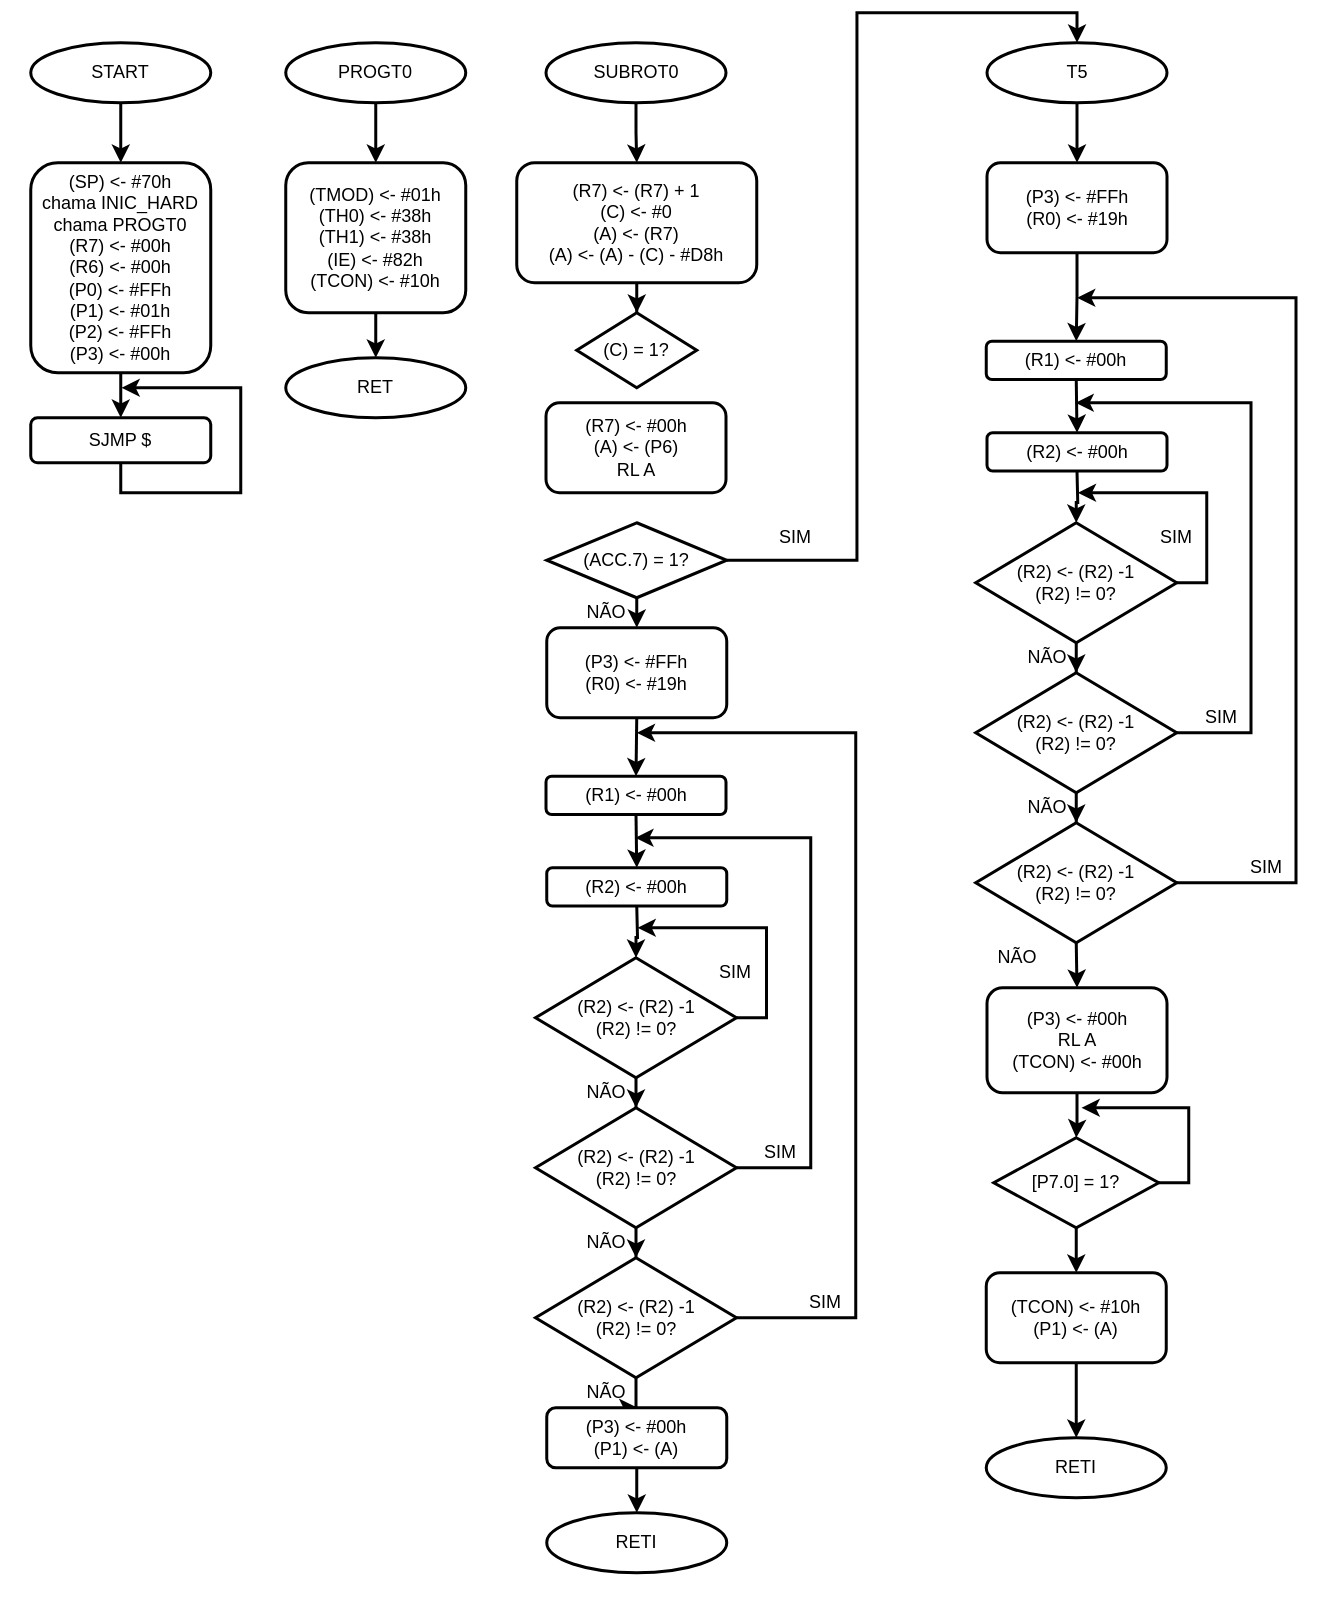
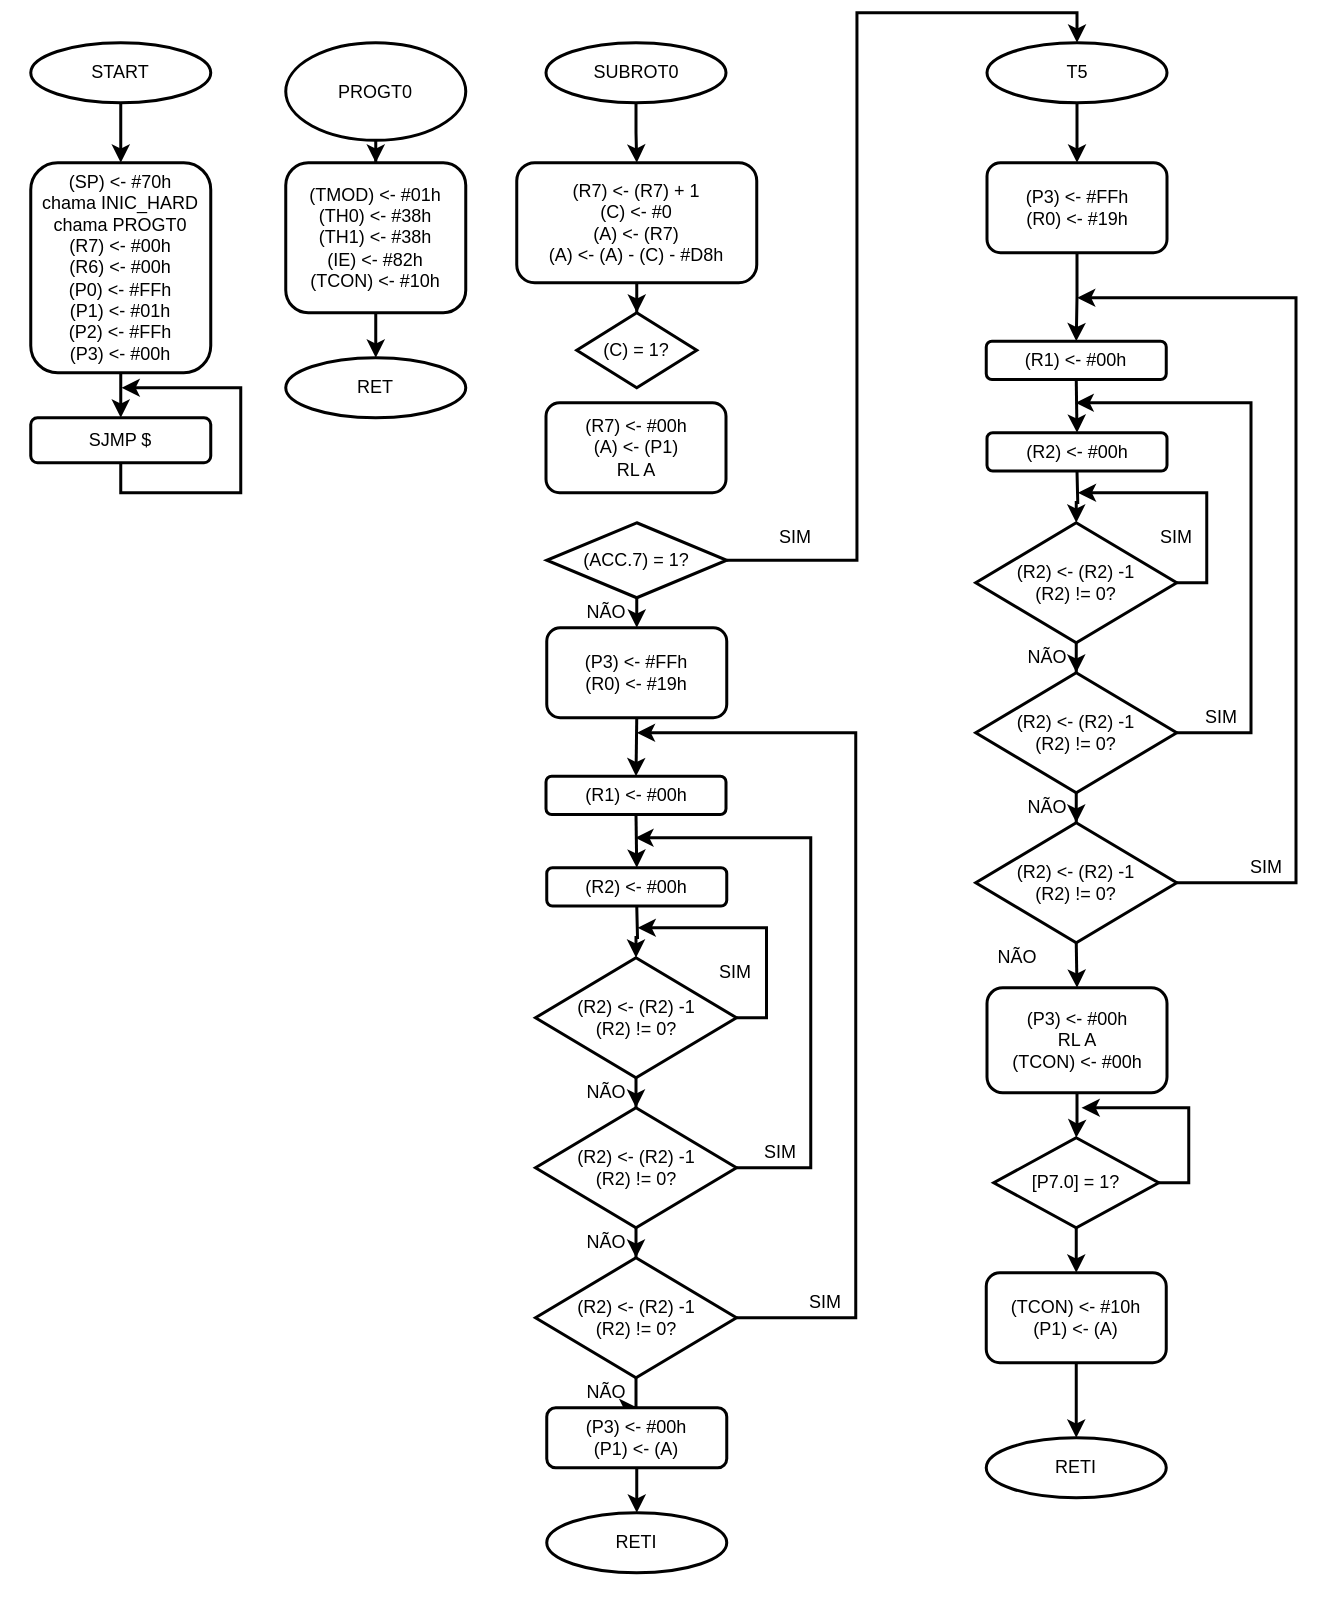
- <mxCell id="9" value="PROGT0" style="ellipse;whiteSpace=wrap;html=1;strokeWidth=2;" vertex="1" parent="1"><mxGeometry x="190" y="20" width="120" height="40" as="geometry" /></mxCell>
+ <mxCell id="9" value="PROGT0" style="ellipse;whiteSpace=wrap;html=1;strokeWidth=2;" vertex="1" parent="1"><mxGeometry x="190" y="20" width="120" height="65" as="geometry" /></mxCell>
- <mxCell id="18" value="(R7) &amp;lt;- #00h&lt;br&gt;(A) &amp;lt;- (P6)&lt;br&gt;RL A" style="rounded=1;whiteSpace=wrap;html=1;strokeWidth=2;" vertex="1" parent="1"><mxGeometry x="363.5" y="260" width="120" height="60" as="geometry" /></mxCell>
+ <mxCell id="18" value="(R7) &amp;lt;- #00h&lt;br&gt;(A) &amp;lt;- (P1)&lt;br&gt;RL A" style="rounded=1;whiteSpace=wrap;html=1;strokeWidth=2;" vertex="1" parent="1"><mxGeometry x="363.5" y="260" width="120" height="60" as="geometry" /></mxCell>
